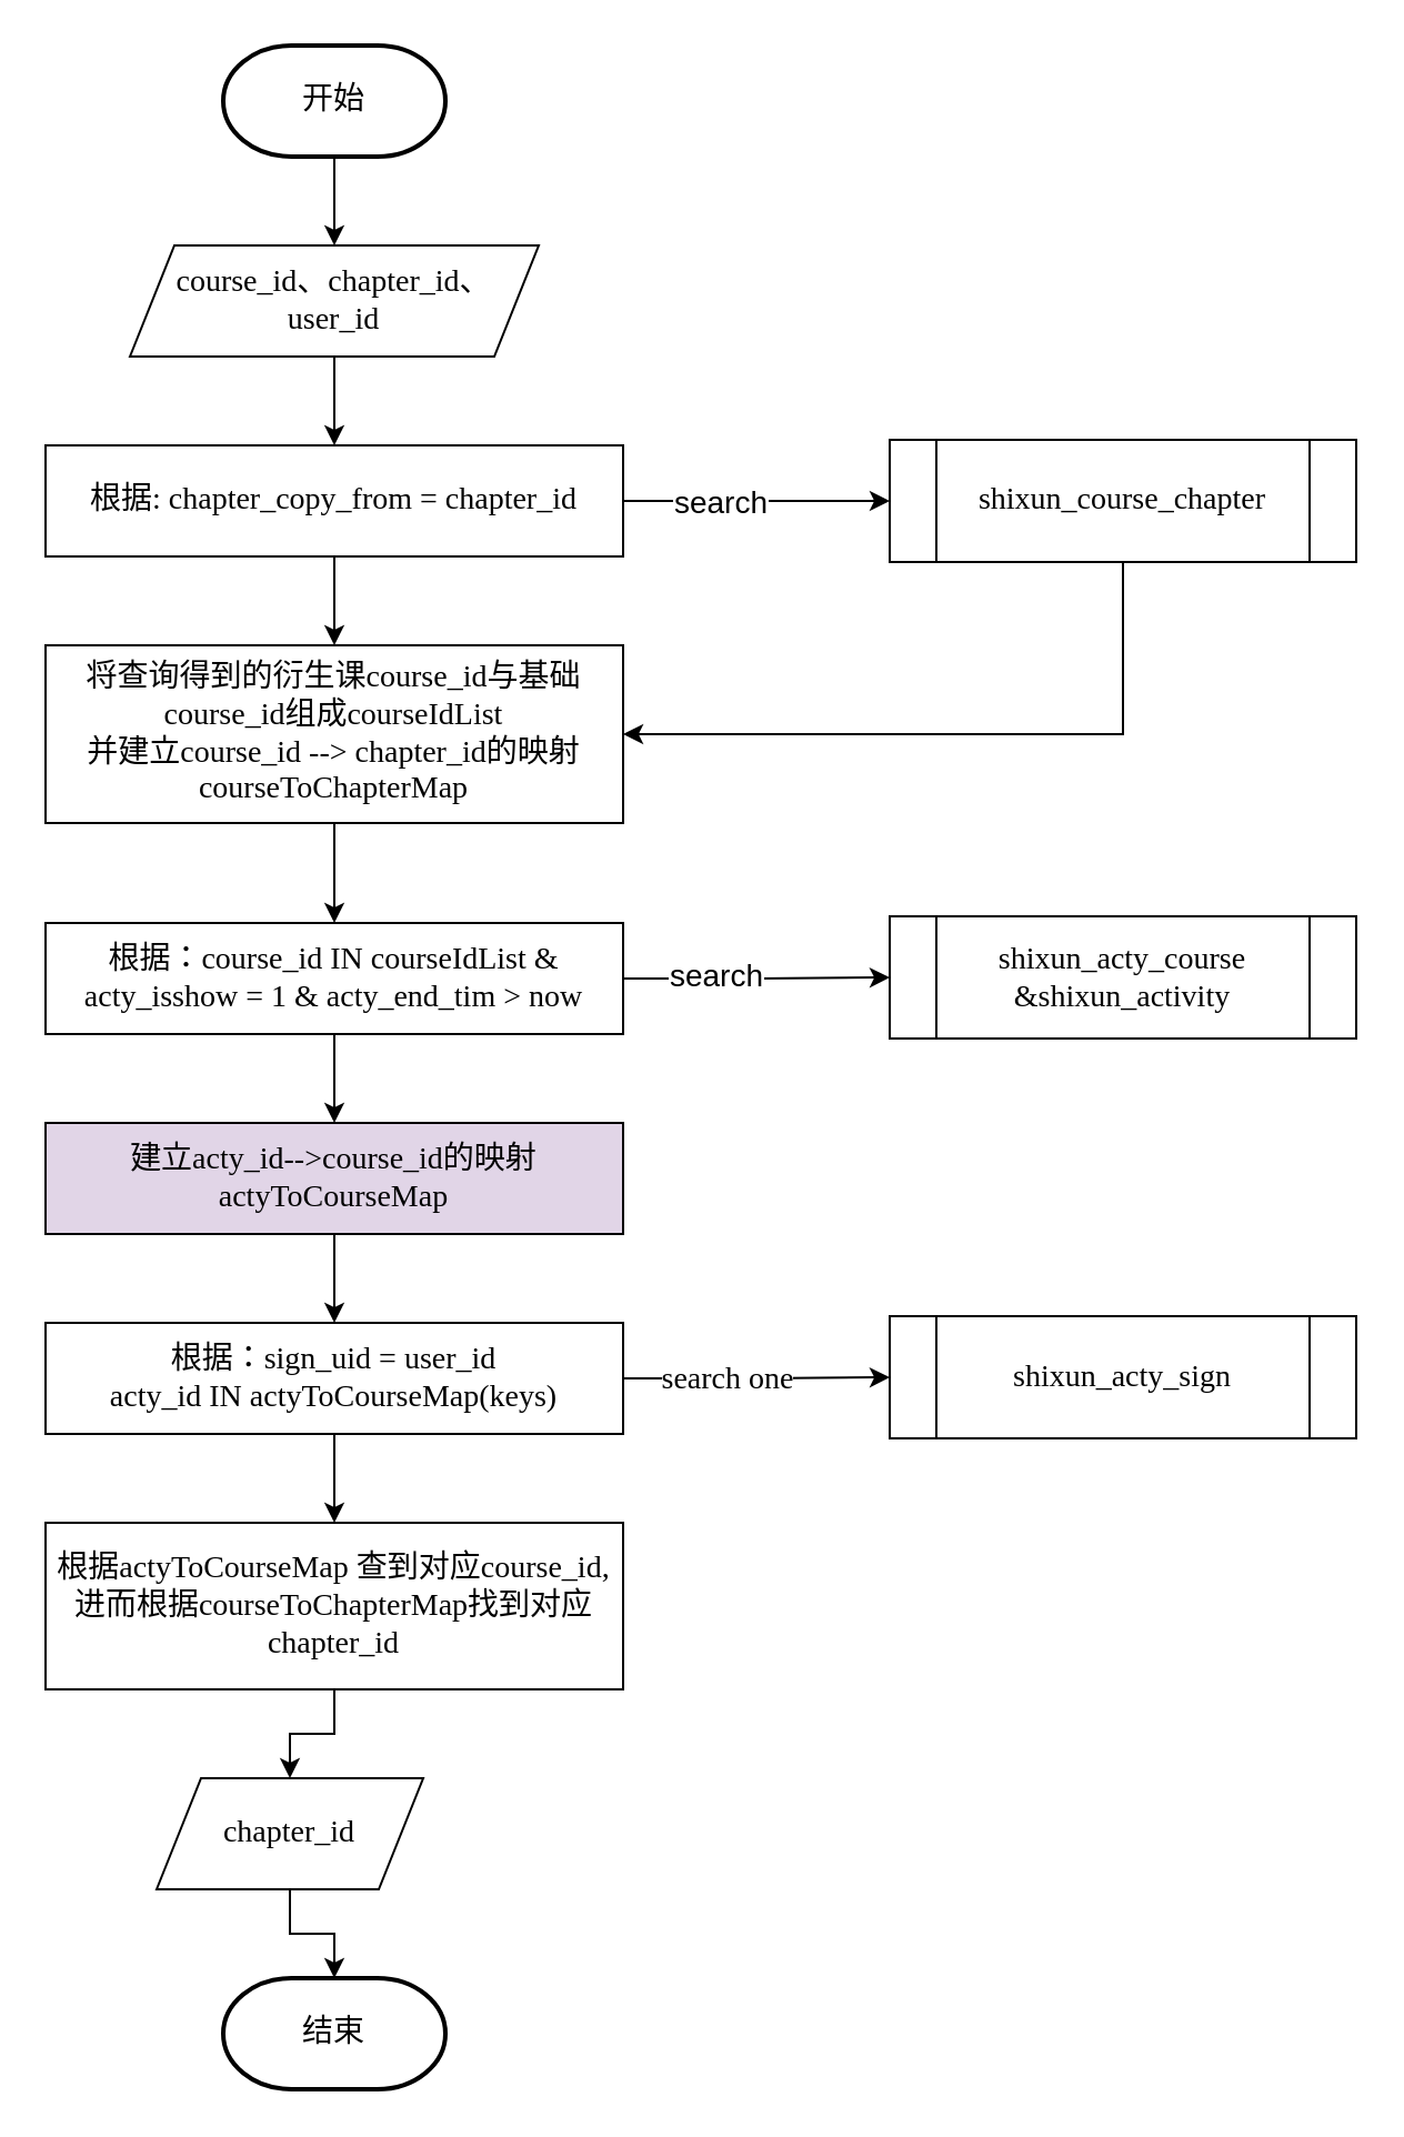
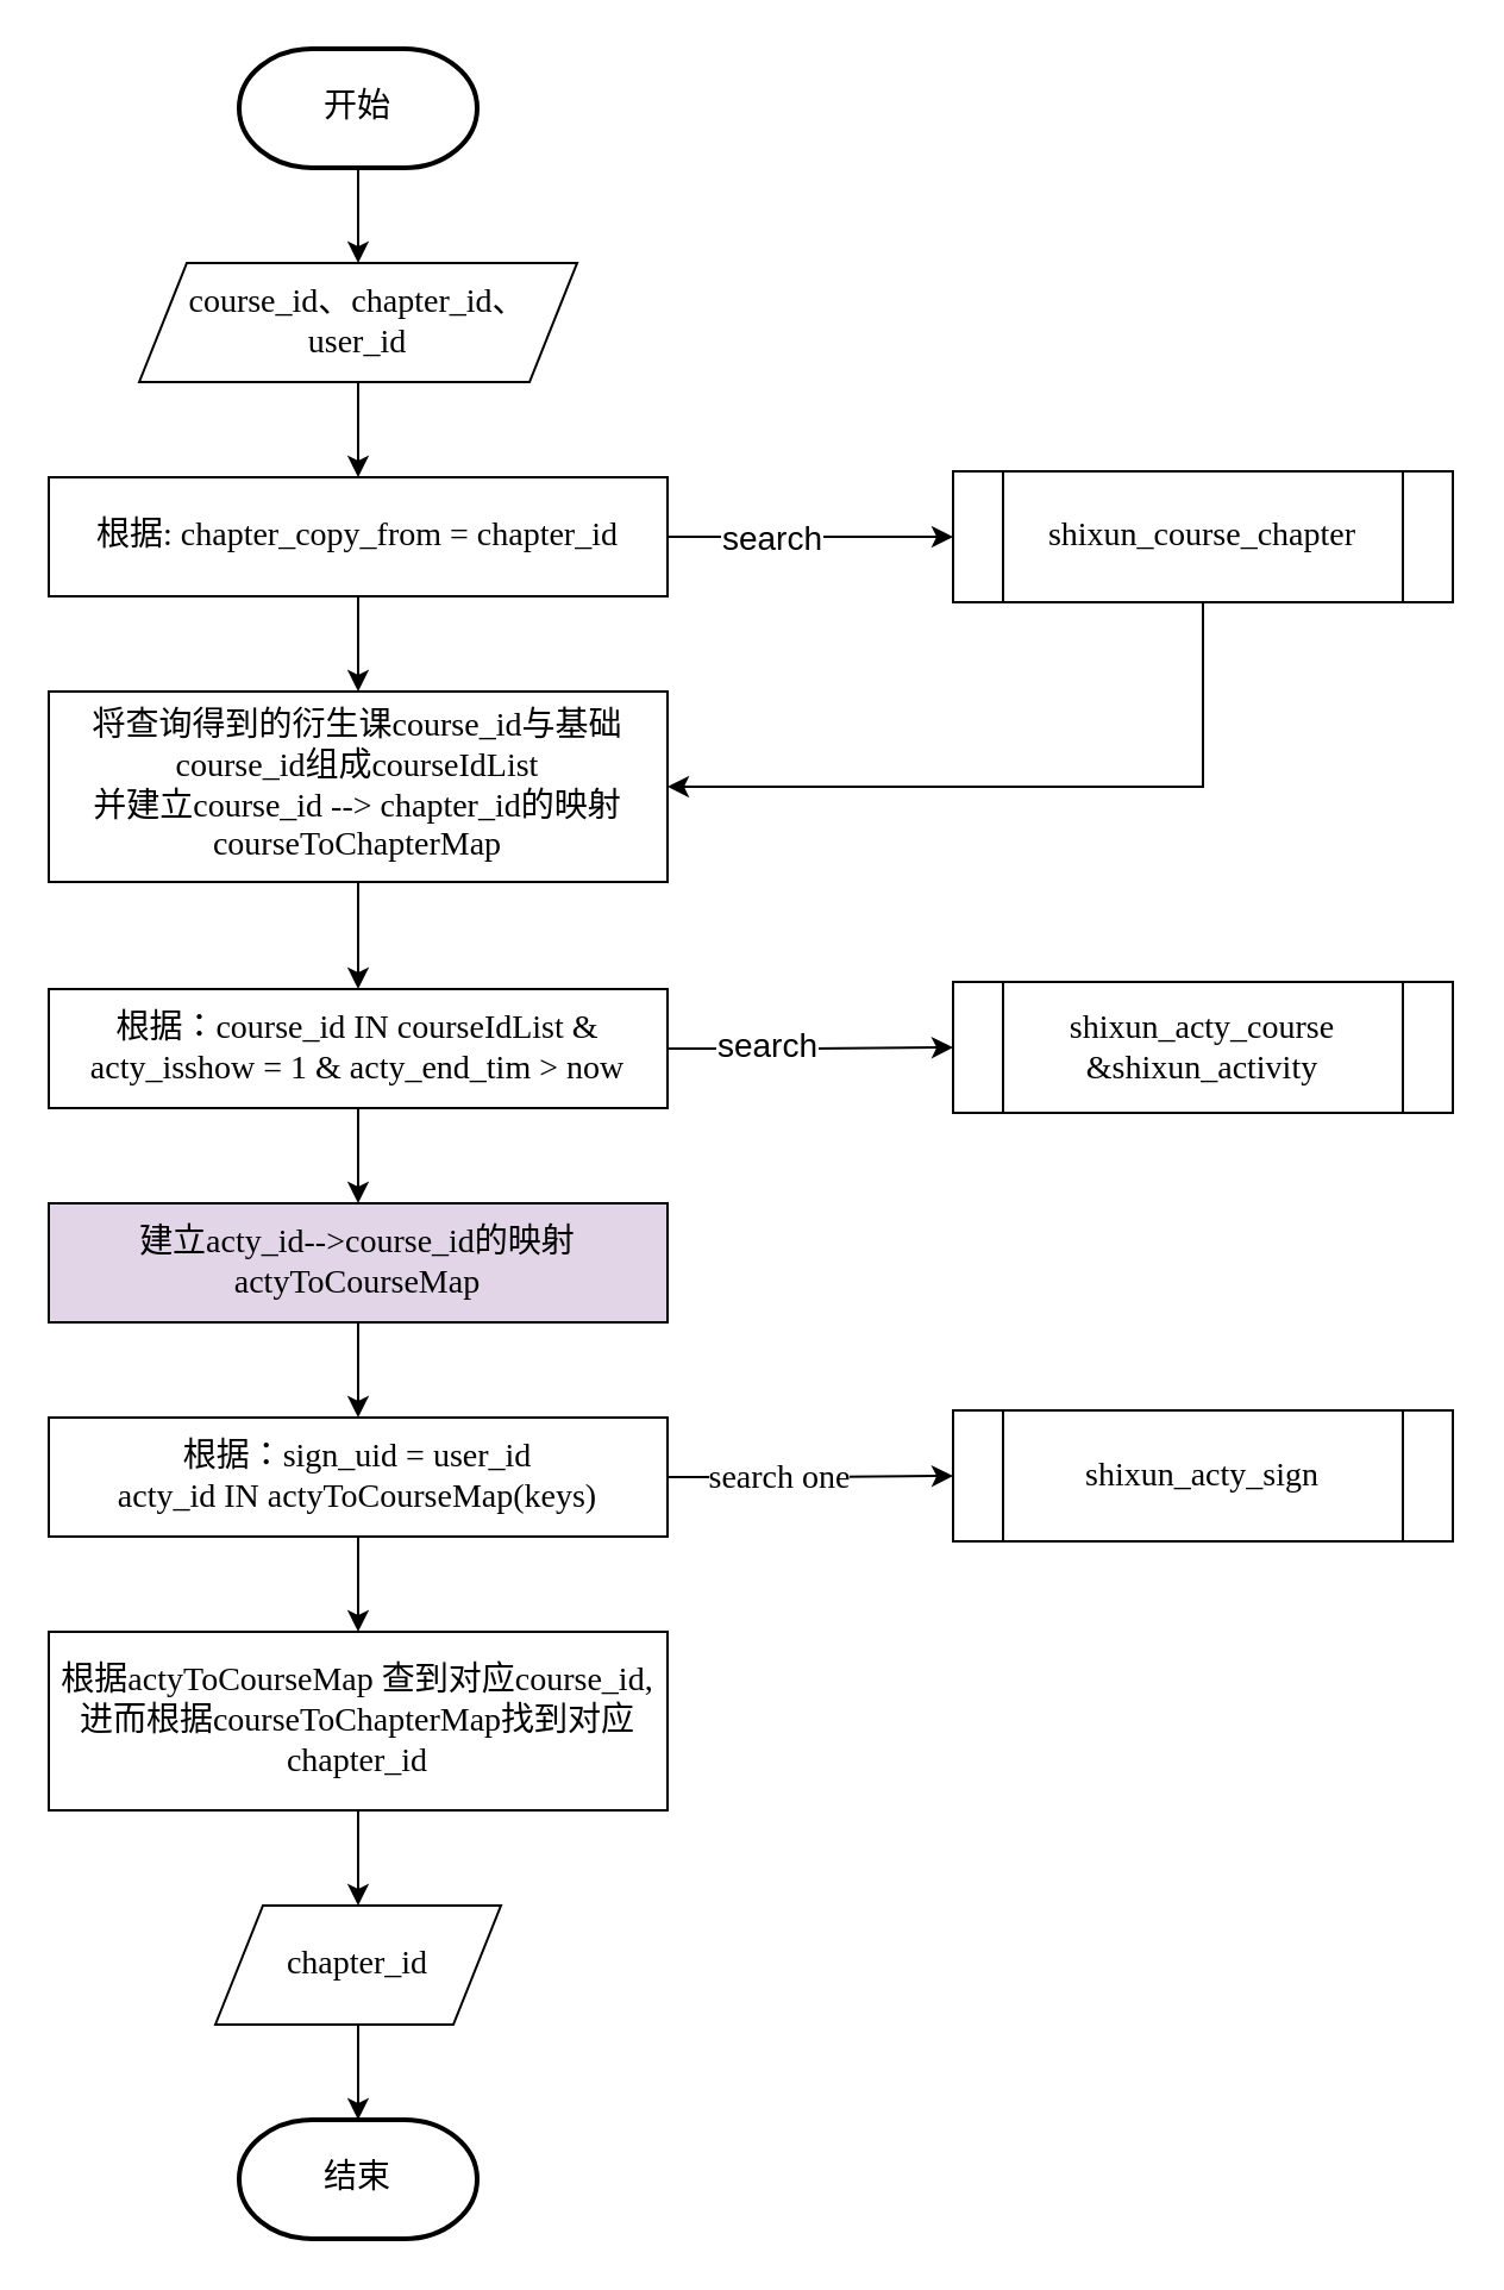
- <mxCell id="29" value="&lt;font style=&quot;font-size: 14px&quot; face=&quot;Comic Sans MS&quot;&gt;chapter_id&lt;/font&gt;" style="shape=parallelogram;perimeter=parallelogramPerimeter;whiteSpace=wrap;html=1;fixedSize=1;" parent="1" vertex="1"><mxGeometry x="70" y="800" width="120" height="50" as="geometry" /></mxCell>
+ <mxCell id="29" value="&lt;font style=&quot;font-size: 14px&quot; face=&quot;Comic Sans MS&quot;&gt;chapter_id&lt;/font&gt;" style="shape=parallelogram;perimeter=parallelogramPerimeter;whiteSpace=wrap;html=1;fixedSize=1;" parent="1" vertex="1"><mxGeometry x="90" y="800" width="120" height="50" as="geometry" /></mxCell>
